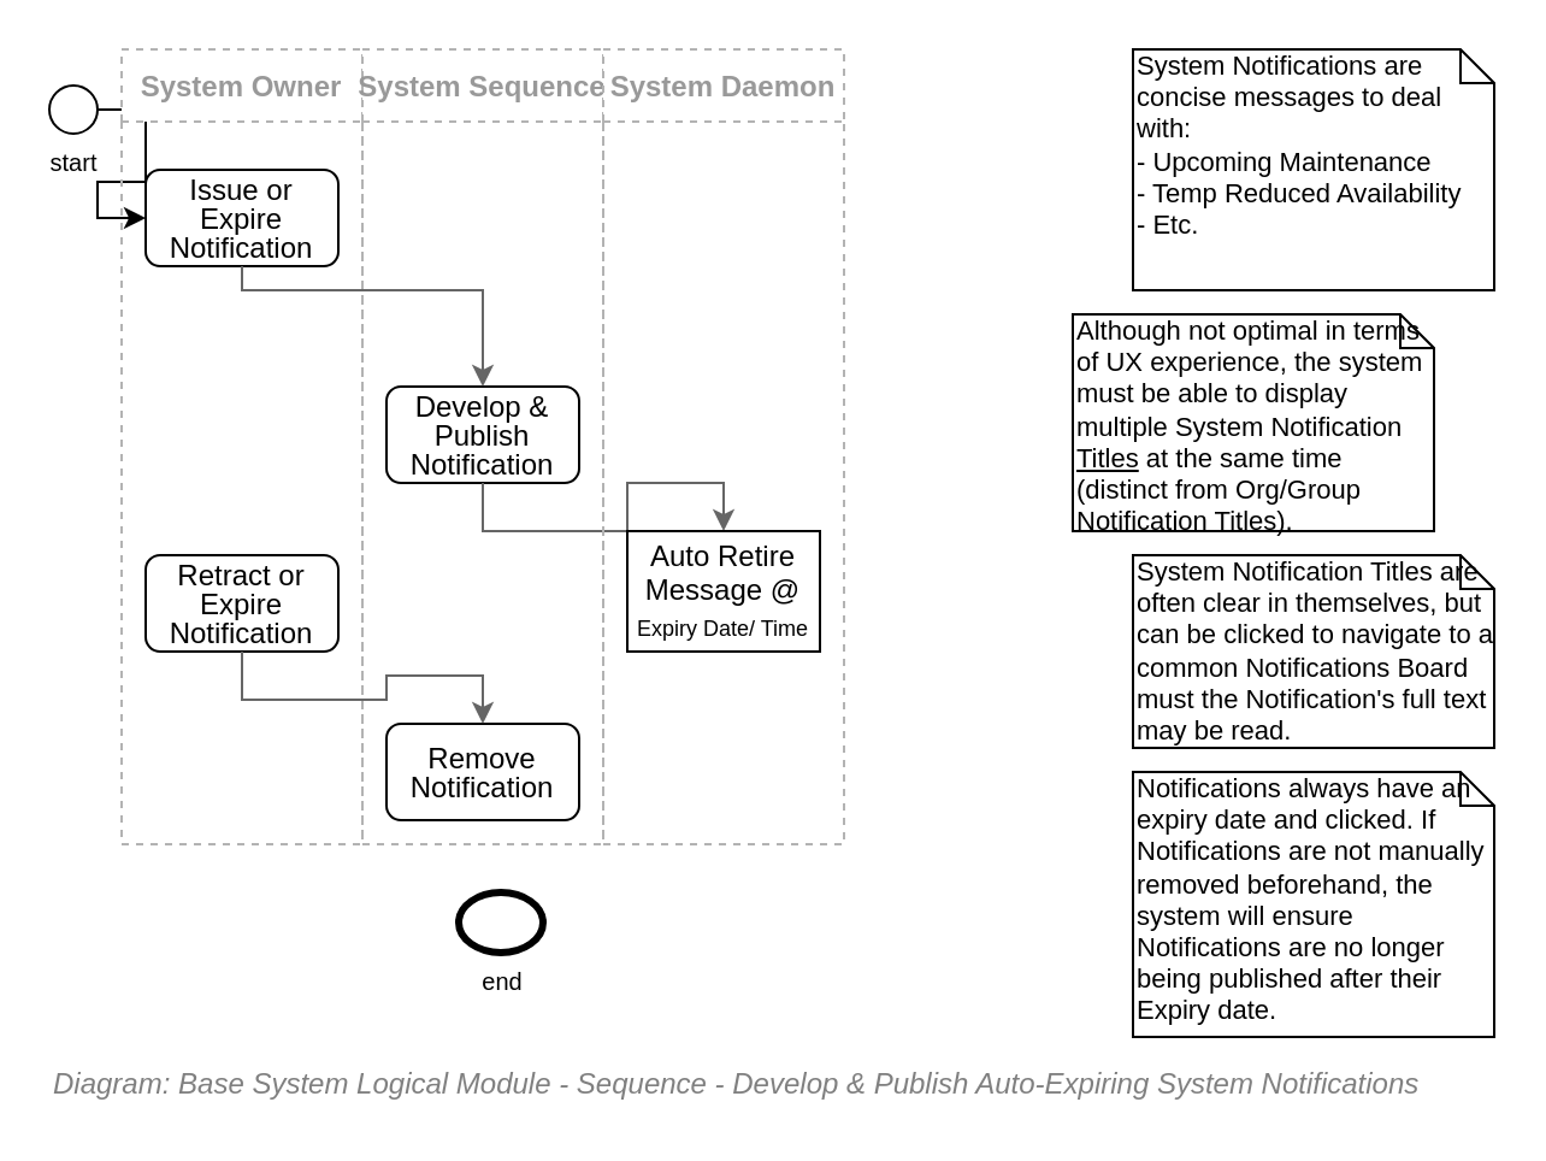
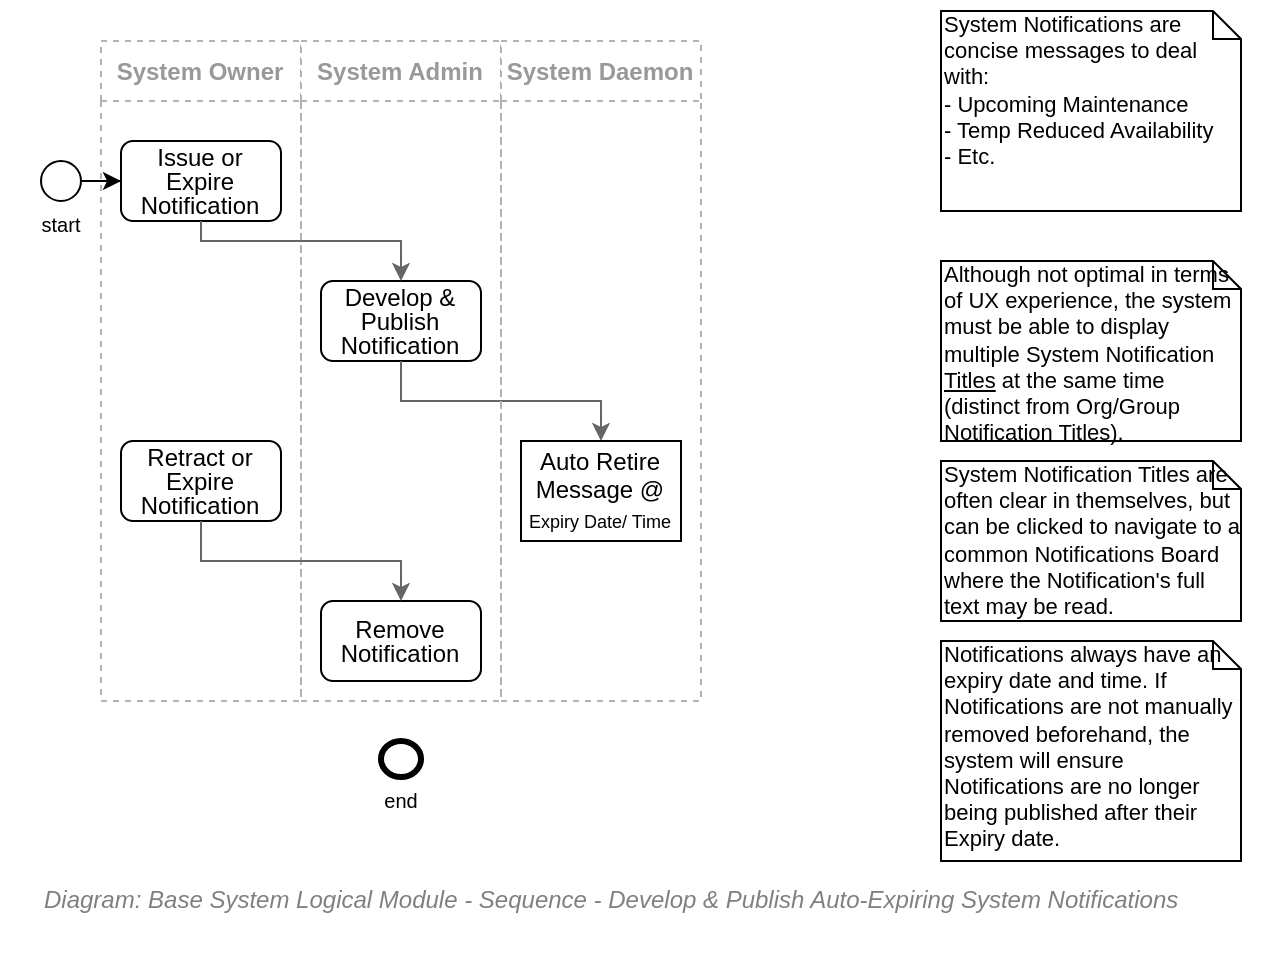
- <mxCell id="13" value="System Sequence" style="swimlane;fontSize=12;fontColor=#999999;strokeColor=#B3B3B3;dashed=1;collapsible=0;startSize=30;" vertex="1" parent="6"><mxGeometry x="150" y="20" width="100" height="330" as="geometry"><mxRectangle x="200" y="90" width="100" height="23" as="alternateBounds" /></mxGeometry></mxCell>
+ <mxCell id="13" value="System Admin" style="swimlane;fontSize=12;fontColor=#999999;strokeColor=#B3B3B3;dashed=1;collapsible=0;startSize=30;" vertex="1" parent="6"><mxGeometry x="150" y="20" width="100" height="330" as="geometry"><mxRectangle x="200" y="90" width="100" height="23" as="alternateBounds" /></mxGeometry></mxCell>
- <mxCell id="8" value="start" style="shape=mxgraph.bpmn.shape;html=1;verticalLabelPosition=bottom;labelBackgroundColor=#ffffff;verticalAlign=top;align=center;perimeter=ellipsePerimeter;outlineConnect=0;outline=standard;symbol=general;fontSize=10;" vertex="1" parent="6"><mxGeometry x="20" y="35" width="20" height="20" as="geometry" /></mxCell>
+ <mxCell id="8" value="start" style="shape=mxgraph.bpmn.shape;html=1;verticalLabelPosition=bottom;labelBackgroundColor=#ffffff;verticalAlign=top;align=center;perimeter=ellipsePerimeter;outlineConnect=0;outline=standard;symbol=general;fontSize=10;" vertex="1" parent="6"><mxGeometry x="20" y="80" width="20" height="20" as="geometry" /></mxCell>
- <mxCell id="2" value="System Notifications are &lt;br&gt;concise messages to deal with:&lt;br&gt;- Upcoming Maintenance&lt;br&gt;- Temp&amp;nbsp;Reduced Availability&lt;br&gt;- Etc." style="shape=note;whiteSpace=wrap;html=1;size=14;verticalAlign=top;align=left;spacingTop=-6;labelBackgroundColor=none;fillColor=#ffffff;fontSize=11;" vertex="1" parent="1"><mxGeometry x="470" y="20" width="150" height="100" as="geometry" /></mxCell>
+ <mxCell id="2" value="System Notifications are &lt;br&gt;concise messages to deal with:&lt;br&gt;- Upcoming Maintenance&lt;br&gt;- Temp&amp;nbsp;Reduced Availability&lt;br&gt;- Etc." style="shape=note;whiteSpace=wrap;html=1;size=14;verticalAlign=top;align=left;spacingTop=-6;labelBackgroundColor=none;fillColor=#ffffff;fontSize=11;" vertex="1" parent="1"><mxGeometry x="470" y="5" width="150" height="100" as="geometry" /></mxCell>
- <mxCell id="3" value="Although not optimal in terms of UX experience, the system must be able to display multiple System Notification &lt;u&gt;Titles&lt;/u&gt; at the same time (distinct from Org/Group Notification Titles)." style="shape=note;whiteSpace=wrap;html=1;size=14;verticalAlign=top;align=left;spacingTop=-6;labelBackgroundColor=none;fillColor=#ffffff;fontSize=11;" vertex="1" parent="1"><mxGeometry x="445" y="130" width="150" height="90" as="geometry" /></mxCell>
+ <mxCell id="3" value="Although not optimal in terms of UX experience, the system must be able to display multiple System Notification &lt;u&gt;Titles&lt;/u&gt; at the same time (distinct from Org/Group Notification Titles)." style="shape=note;whiteSpace=wrap;html=1;size=14;verticalAlign=top;align=left;spacingTop=-6;labelBackgroundColor=none;fillColor=#ffffff;fontSize=11;" vertex="1" parent="1"><mxGeometry x="470" y="130" width="150" height="90" as="geometry" /></mxCell>
- <mxCell id="14" value="&lt;p style=&quot;line-height: 100%&quot;&gt;Develop &amp;amp; Publish&lt;br&gt;Notification&lt;/p&gt;" style="shape=ext;rounded=1;html=1;whiteSpace=wrap;fontSize=12;" vertex="1" parent="13"><mxGeometry x="10" y="140" width="80" height="40" as="geometry" /></mxCell>
+ <mxCell id="14" value="&lt;p style=&quot;line-height: 100%&quot;&gt;Develop &amp;amp; Publish&lt;br&gt;Notification&lt;/p&gt;" style="shape=ext;rounded=1;html=1;whiteSpace=wrap;fontSize=12;" vertex="1" parent="13"><mxGeometry x="10" y="120" width="80" height="40" as="geometry" /></mxCell>
- <mxCell id="12" value="&lt;p style=&quot;line-height: 100%&quot;&gt;Retract or Expire Notification&lt;/p&gt;" style="shape=ext;rounded=1;html=1;whiteSpace=wrap;fontSize=12;" vertex="1" parent="10"><mxGeometry x="10" y="210" width="80" height="40" as="geometry" /></mxCell>
+ <mxCell id="12" value="&lt;p style=&quot;line-height: 100%&quot;&gt;Retract or Expire Notification&lt;/p&gt;" style="shape=ext;rounded=1;html=1;whiteSpace=wrap;fontSize=12;" vertex="1" parent="10"><mxGeometry x="10" y="200" width="80" height="40" as="geometry" /></mxCell>
- <mxCell id="5" value="System Notification Titles are often clear in themselves, but can be clicked to navigate to a common Notifications Board must the Notification's full text may be read." style="shape=note;whiteSpace=wrap;html=1;size=14;verticalAlign=top;align=left;spacingTop=-6;labelBackgroundColor=none;fillColor=#ffffff;fontSize=11;" vertex="1" parent="1"><mxGeometry x="470" y="230" width="150" height="80" as="geometry" /></mxCell>
+ <mxCell id="5" value="System Notification Titles are often clear in themselves, but can be clicked to navigate to a common Notifications Board where the Notification's full text may be read." style="shape=note;whiteSpace=wrap;html=1;size=14;verticalAlign=top;align=left;spacingTop=-6;labelBackgroundColor=none;fillColor=#ffffff;fontSize=11;" vertex="1" parent="1"><mxGeometry x="470" y="230" width="150" height="80" as="geometry" /></mxCell>
- <mxCell id="4" value="Notifications always have an expiry date and clicked. If Notifications are not manually removed beforehand, the system will ensure Notifications are no longer being published after their Expiry date." style="shape=note;whiteSpace=wrap;html=1;size=14;verticalAlign=top;align=left;spacingTop=-6;labelBackgroundColor=none;fillColor=#ffffff;fontSize=11;" vertex="1" parent="1"><mxGeometry x="470" y="320" width="150" height="110" as="geometry" /></mxCell>
+ <mxCell id="4" value="Notifications always have an expiry date and time. If Notifications are not manually removed beforehand, the system will ensure Notifications are no longer being published after their Expiry date." style="shape=note;whiteSpace=wrap;html=1;size=14;verticalAlign=top;align=left;spacingTop=-6;labelBackgroundColor=none;fillColor=#ffffff;fontSize=11;" vertex="1" parent="1"><mxGeometry x="470" y="320" width="150" height="110" as="geometry" /></mxCell>
- <mxCell id="9" value="end" style="shape=mxgraph.bpmn.shape;html=1;verticalLabelPosition=bottom;labelBackgroundColor=#ffffff;verticalAlign=top;align=center;perimeter=ellipsePerimeter;outlineConnect=0;outline=end;symbol=general;fontSize=10;" vertex="1" parent="6"><mxGeometry x="190" y="370" width="35" height="25" as="geometry" /></mxCell>
+ <mxCell id="9" value="end" style="shape=mxgraph.bpmn.shape;html=1;verticalLabelPosition=bottom;labelBackgroundColor=#ffffff;verticalAlign=top;align=center;perimeter=ellipsePerimeter;outlineConnect=0;outline=end;symbol=general;fontSize=10;" vertex="1" parent="6"><mxGeometry x="190" y="370" width="20" height="18" as="geometry" /></mxCell>
